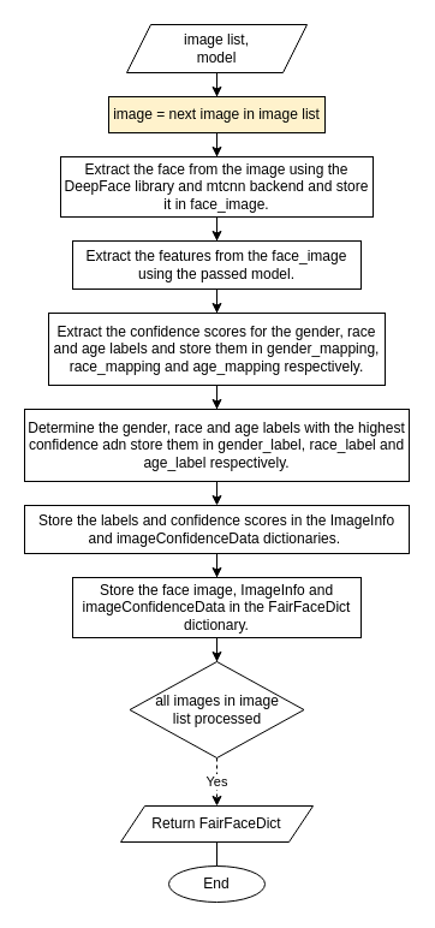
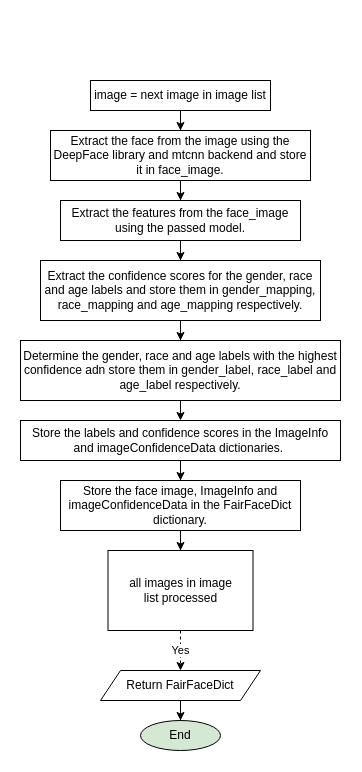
- <mxCell id="5" value="image list,&lt;div&gt;model&lt;/div&gt;" style="shape=parallelogram;perimeter=parallelogramPerimeter;whiteSpace=wrap;html=1;fixedSize=1;" vertex="1" parent="1"><mxGeometry x="105" y="20" width="150" height="40" as="geometry" /></mxCell>
- <mxCell id="4" style="edgeStyle=orthogonalEdgeStyle;rounded=0;orthogonalLoop=1;jettySize=auto;html=1;entryX=0.5;entryY=0;entryDx=0;entryDy=0;" edge="1" parent="1" source="5" target="3"><mxGeometry relative="1" as="geometry" /></mxCell>
- <mxCell id="3" value="image = next image in image list" style="rounded=0;whiteSpace=wrap;html=1;fillColor=#fff2cc;" vertex="1" parent="1"><mxGeometry x="90" y="80" width="180" height="30" as="geometry" /></mxCell>
+ <mxCell id="3" value="image = next image in image list" style="rounded=0;whiteSpace=wrap;html=1;" vertex="1" parent="1"><mxGeometry x="90" y="80" width="180" height="30" as="geometry" /></mxCell>
- <mxCell id="22" value="all images&amp;nbsp;&lt;span style=&quot;background-color: initial;&quot;&gt;in image list&amp;nbsp;&lt;/span&gt;&lt;span style=&quot;background-color: initial;&quot;&gt;processed&lt;/span&gt;" style="rhombus;whiteSpace=wrap;html=1;" vertex="1" parent="1"><mxGeometry x="107.5" y="550" width="145" height="80" as="geometry" /></mxCell>
+ <mxCell id="22" value="all images&amp;nbsp;&lt;span style=&quot;background-color: initial;&quot;&gt;in image list&amp;nbsp;&lt;/span&gt;&lt;span style=&quot;background-color: initial;&quot;&gt;processed&lt;/span&gt;" style="whiteSpace=wrap;html=1;rounded=0;" vertex="1" parent="1"><mxGeometry x="107.5" y="550" width="145" height="80" as="geometry" /></mxCell>
- <mxCell id="14" style="edgeStyle=orthogonalEdgeStyle;rounded=0;orthogonalLoop=1;jettySize=auto;html=1;entryX=0.5;entryY=0;entryDx=0;entryDy=0;endArrow=none;" edge="1" parent="1" source="15" target="16"><mxGeometry relative="1" as="geometry" /></mxCell>
+ <mxCell id="14" style="edgeStyle=orthogonalEdgeStyle;rounded=0;orthogonalLoop=1;jettySize=auto;html=1;entryX=0.5;entryY=0;entryDx=0;entryDy=0;" edge="1" parent="1" source="15" target="16"><mxGeometry relative="1" as="geometry" /></mxCell>
- <mxCell id="16" value="End" style="ellipse;whiteSpace=wrap;html=1;" vertex="1" parent="1"><mxGeometry x="140" y="720" width="80" height="30" as="geometry" /></mxCell>
+ <mxCell id="16" value="End" style="ellipse;whiteSpace=wrap;html=1;fillColor=#d5e8d4;" vertex="1" parent="1"><mxGeometry x="140" y="720" width="80" height="30" as="geometry" /></mxCell>
